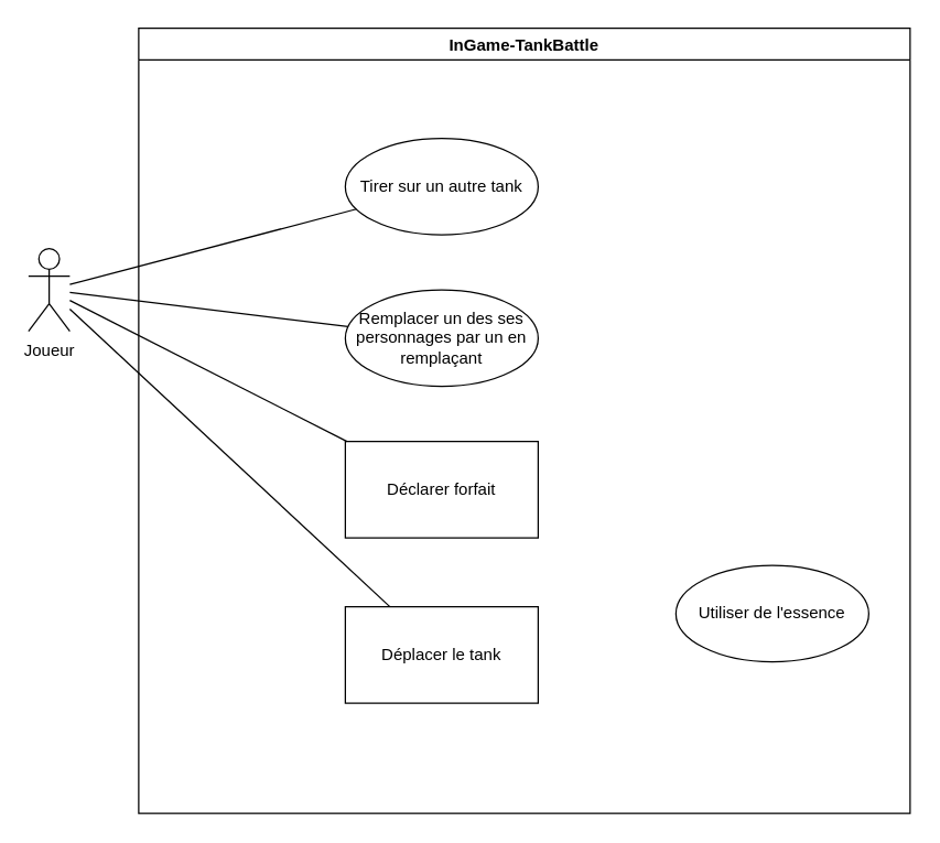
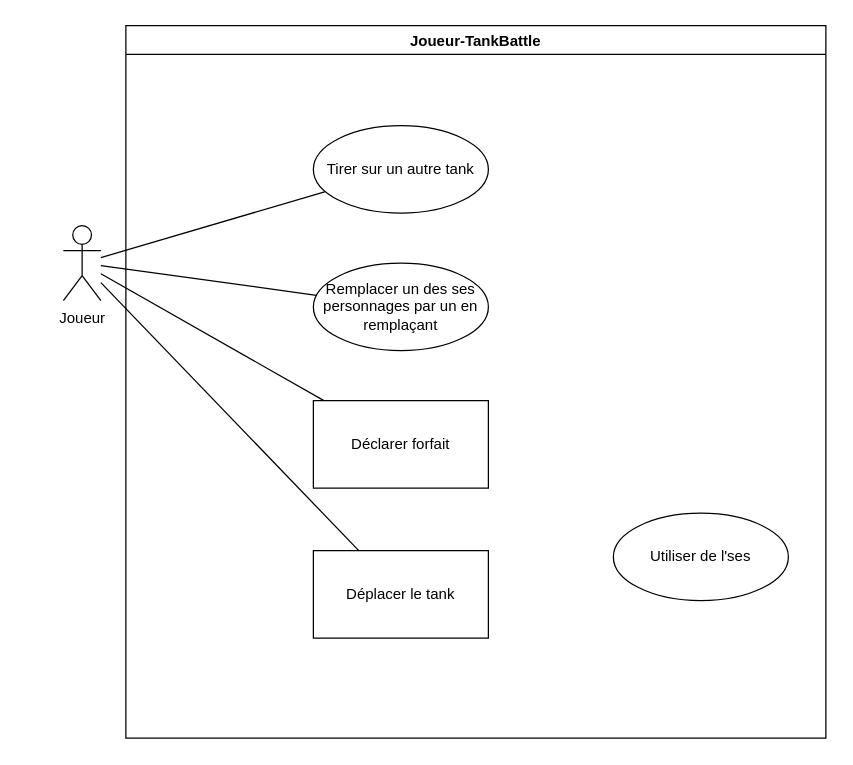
- <mxCell id="2" value="InGame-TankBattle" style="swimlane;" vertex="1" parent="1"><mxGeometry x="100" y="20" width="560" height="570" as="geometry" /></mxCell>
+ <mxCell id="2" value="Joueur-TankBattle" style="swimlane;" vertex="1" parent="1"><mxGeometry x="100" y="20" width="560" height="570" as="geometry" /></mxCell>
- <mxCell id="8" value="Joueur" style="shape=umlActor;verticalLabelPosition=bottom;verticalAlign=top;html=1;" vertex="1" parent="1"><mxGeometry x="20" y="180" width="30" height="60" as="geometry" /></mxCell>
+ <mxCell id="8" value="Joueur" style="shape=umlActor;verticalLabelPosition=bottom;verticalAlign=top;html=1;" vertex="1" parent="1"><mxGeometry x="50" y="180" width="30" height="60" as="geometry" /></mxCell>
- <mxCell id="7" value="Utiliser de l'essence" style="ellipse;whiteSpace=wrap;html=1;" vertex="1" parent="2"><mxGeometry x="390" y="390" width="140" height="70" as="geometry" /></mxCell>
+ <mxCell id="7" value="Utiliser de l'ses" style="ellipse;whiteSpace=wrap;html=1;" vertex="1" parent="2"><mxGeometry x="390" y="390" width="140" height="70" as="geometry" /></mxCell>
